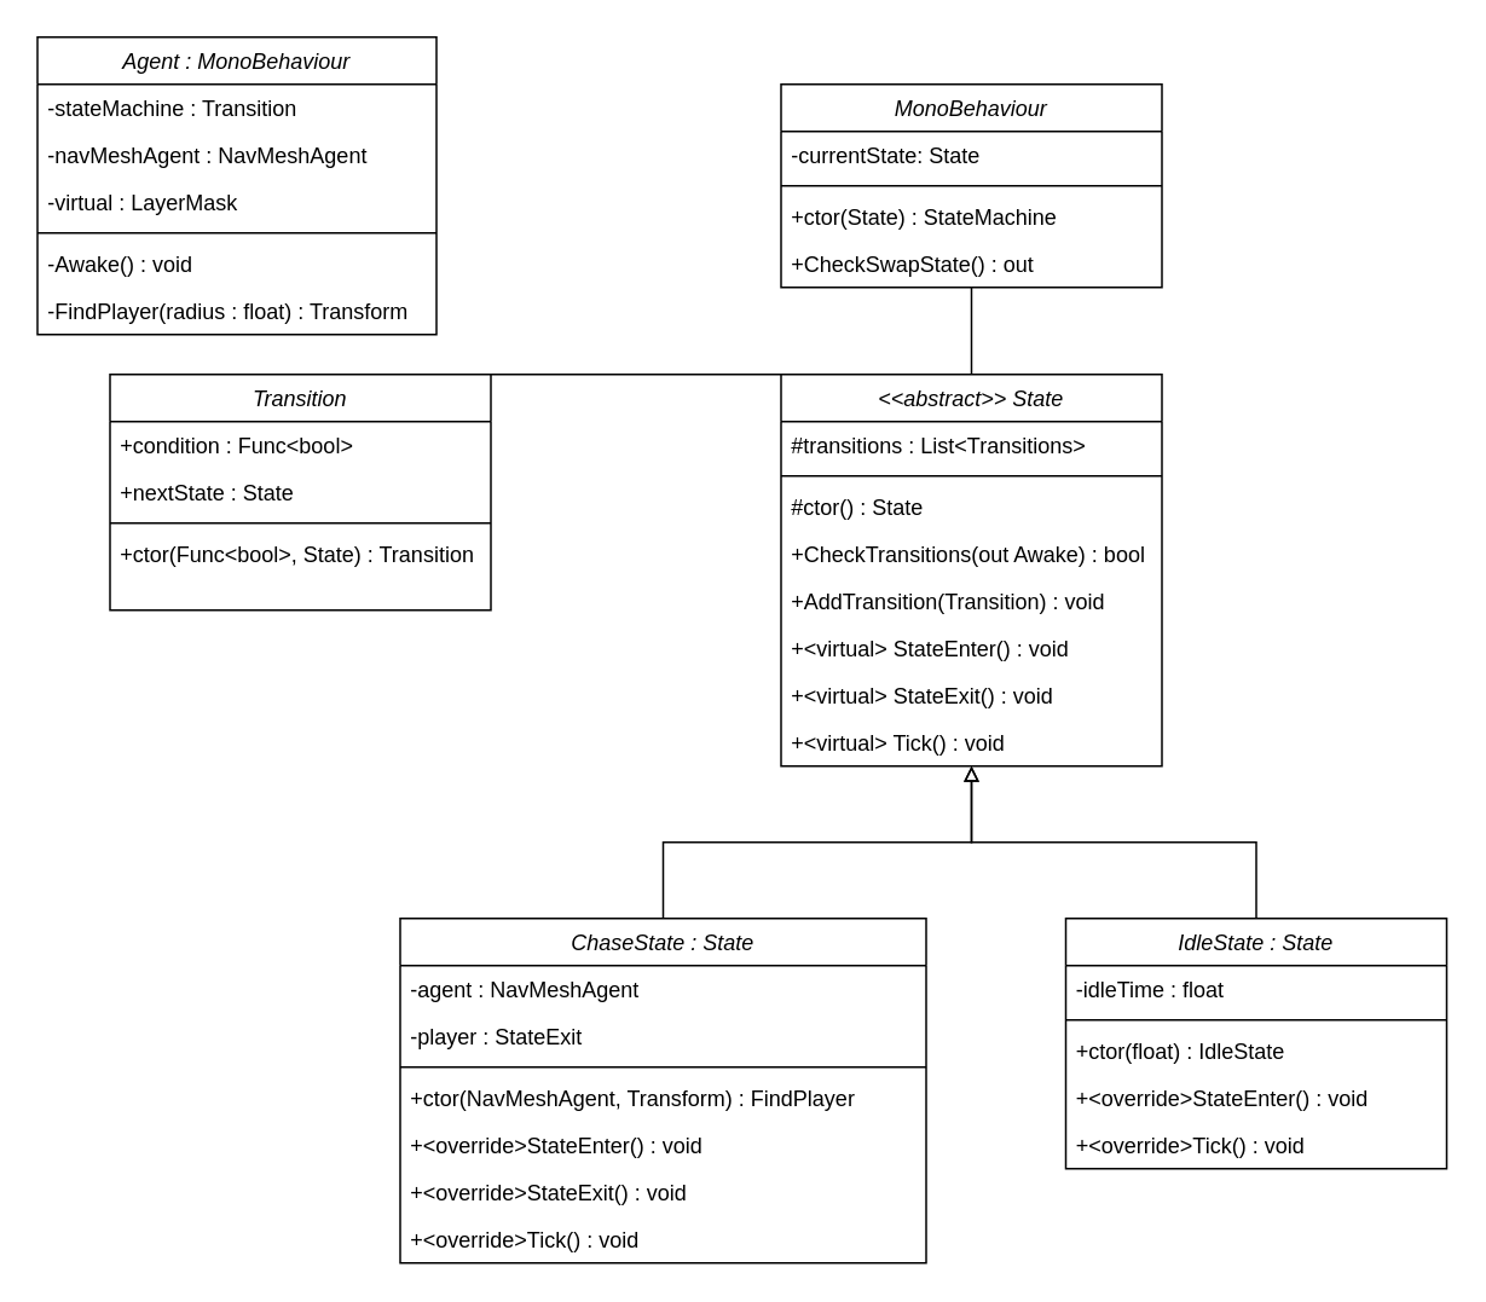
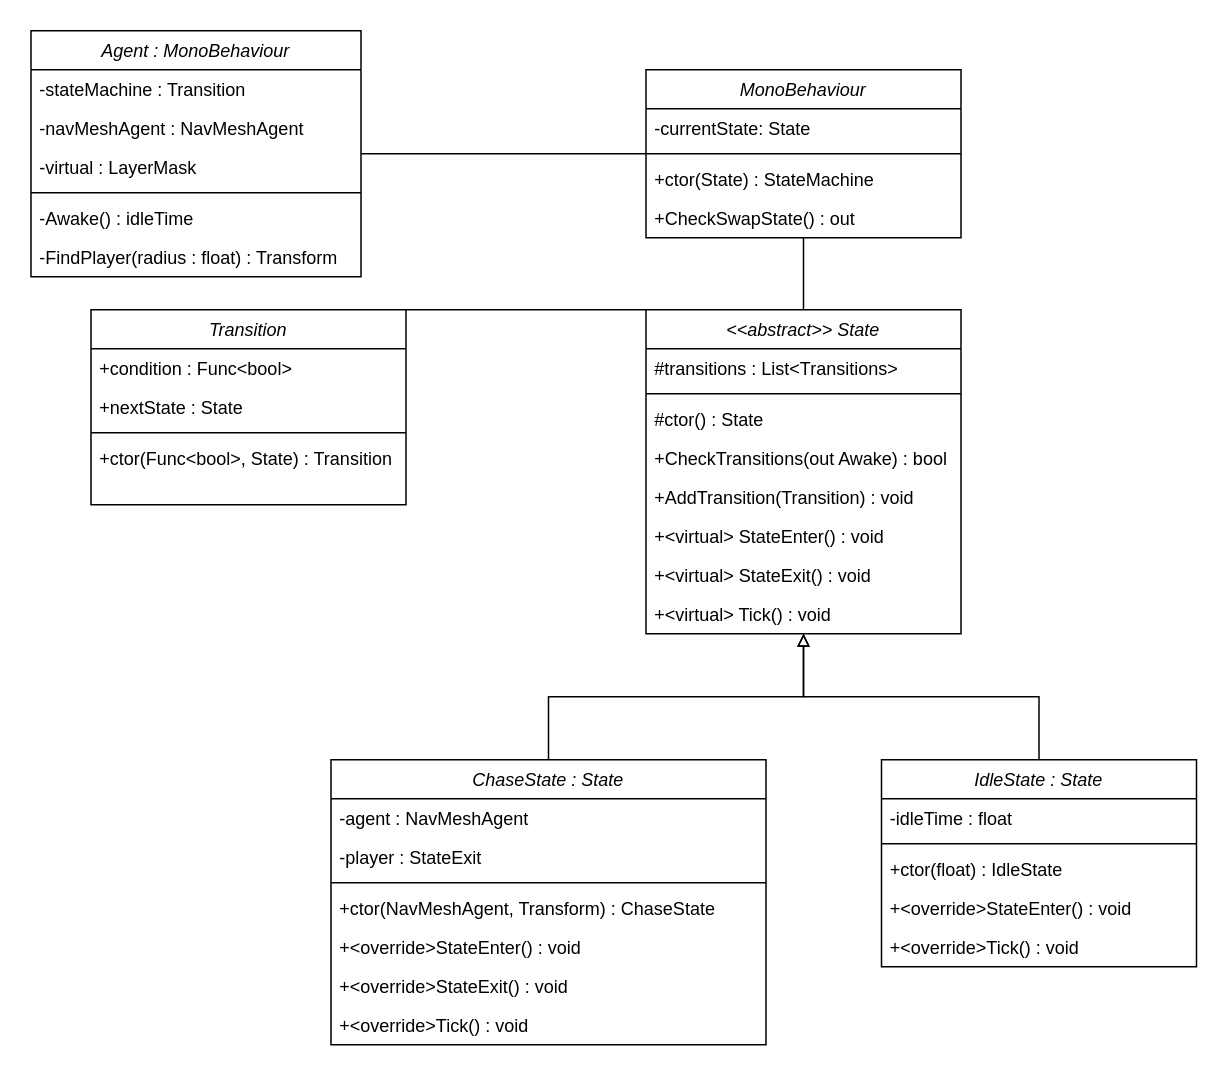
+ <mxCell id="2" style="edgeStyle=orthogonalEdgeStyle;rounded=0;orthogonalLoop=1;jettySize=auto;html=1;endArrow=none;endFill=0;" edge="1" parent="1" source="3" target="17"><mxGeometry relative="1" as="geometry"><mxPoint x="310" y="106" as="targetPoint" /><mxPoint x="260" y="106" as="sourcePoint" /></mxGeometry></mxCell>
- <mxCell id="8" value="-Awake() : void" style="text;align=left;verticalAlign=top;spacingLeft=4;spacingRight=4;overflow=hidden;rotatable=0;points=[[0,0.5],[1,0.5]];portConstraint=eastwest;" parent="3" vertex="1"><mxGeometry y="112" width="220" height="26" as="geometry" /></mxCell>
+ <mxCell id="8" value="-Awake() : idleTime" style="text;align=left;verticalAlign=top;spacingLeft=4;spacingRight=4;overflow=hidden;rotatable=0;points=[[0,0.5],[1,0.5]];portConstraint=eastwest;" parent="3" vertex="1"><mxGeometry y="112" width="220" height="26" as="geometry" /></mxCell>
- <mxCell id="36" value="+ctor(NavMeshAgent, Transform) : FindPlayer" style="text;align=left;verticalAlign=top;spacingLeft=4;spacingRight=4;overflow=hidden;rotatable=0;points=[[0,0.5],[1,0.5]];portConstraint=eastwest;" parent="32" vertex="1"><mxGeometry y="86" width="290" height="26" as="geometry" /></mxCell>
+ <mxCell id="36" value="+ctor(NavMeshAgent, Transform) : ChaseState" style="text;align=left;verticalAlign=top;spacingLeft=4;spacingRight=4;overflow=hidden;rotatable=0;points=[[0,0.5],[1,0.5]];portConstraint=eastwest;" parent="32" vertex="1"><mxGeometry y="86" width="290" height="26" as="geometry" /></mxCell>
